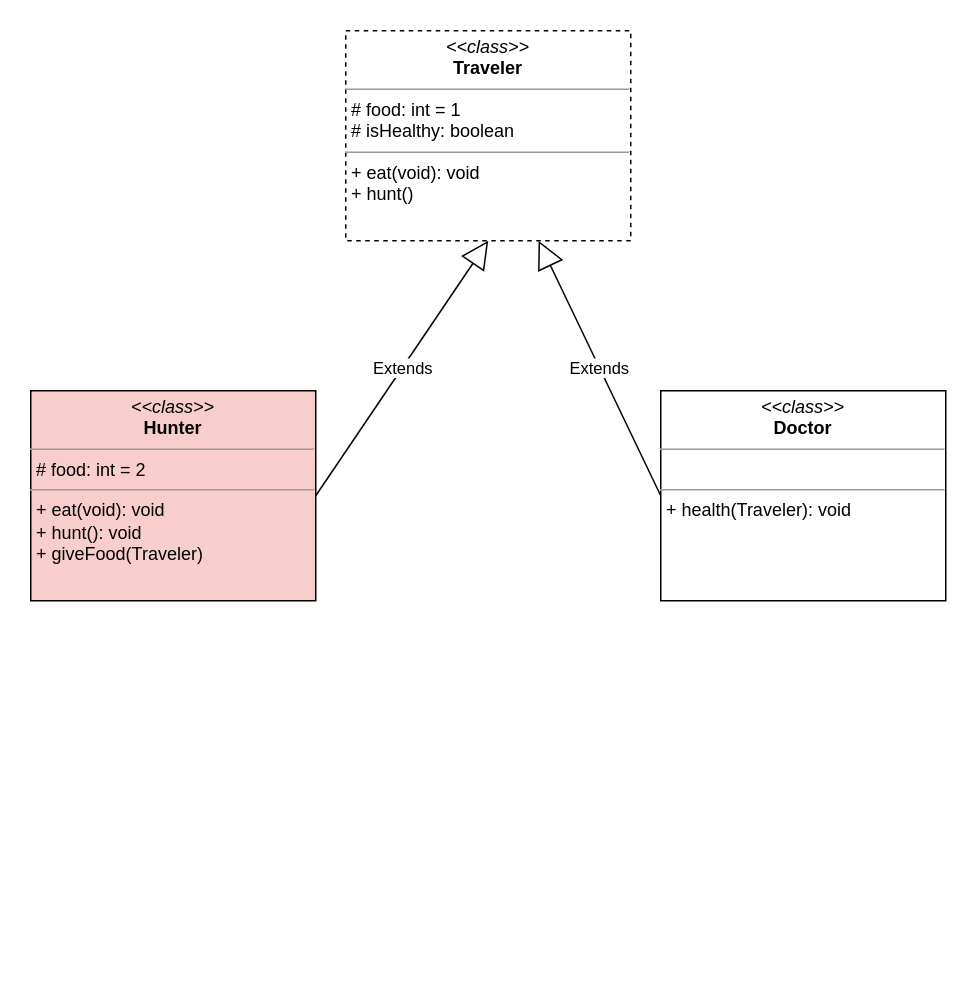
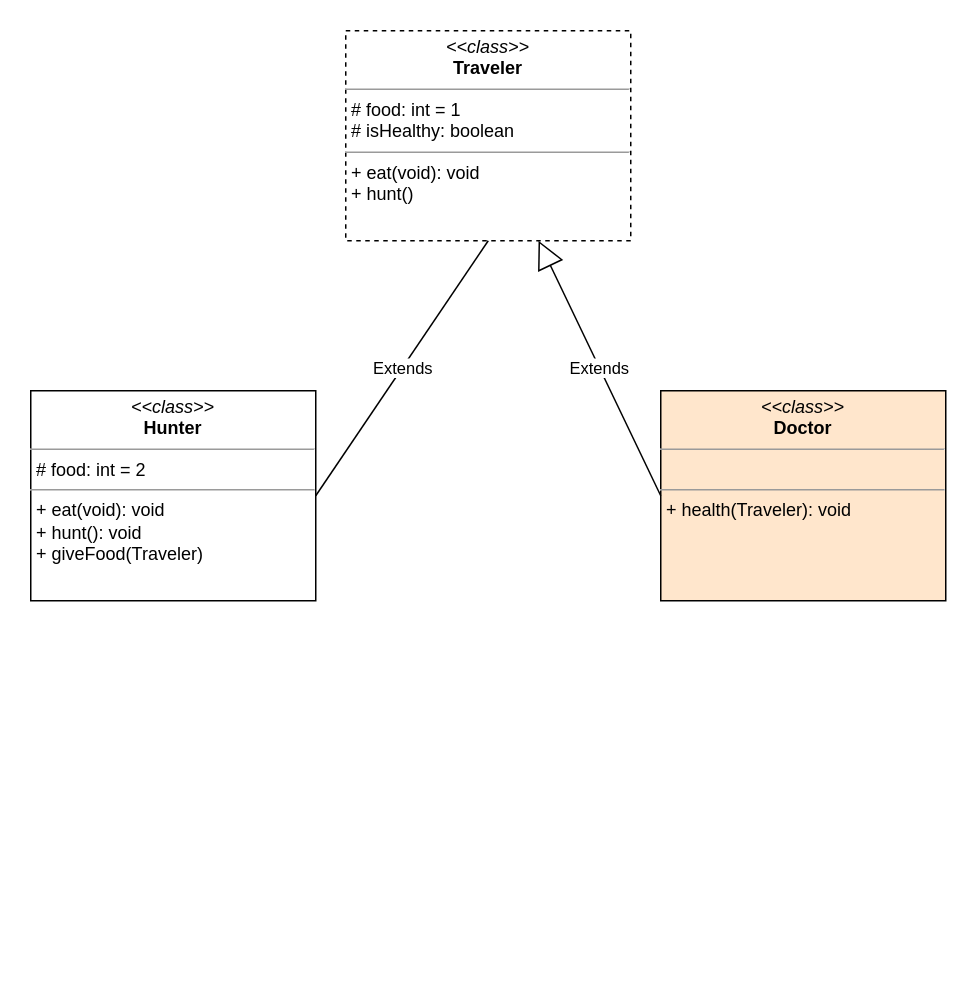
- <mxCell id="5" value="Extends" style="endArrow=block;endSize=16;endFill=0;html=1;rounded=0;exitX=1;exitY=0.5;exitDx=0;exitDy=0;entryX=0.5;entryY=1;entryDx=0;entryDy=0;" parent="1" source="4" target="2" edge="1"><mxGeometry width="160" relative="1" as="geometry"><mxPoint x="220" y="420" as="sourcePoint" /><mxPoint x="380" y="420" as="targetPoint" /></mxGeometry></mxCell>
+ <mxCell id="5" value="Extends" style="endArrow=none;endSize=16;endFill=0;html=1;rounded=0;exitX=1;exitY=0.5;exitDx=0;exitDy=0;entryX=0.5;entryY=1;entryDx=0;entryDy=0;" parent="1" source="4" target="2" edge="1"><mxGeometry width="160" relative="1" as="geometry"><mxPoint x="220" y="420" as="sourcePoint" /><mxPoint x="380" y="420" as="targetPoint" /></mxGeometry></mxCell>
- <mxCell id="4" value="&lt;p style=&quot;margin:0px;margin-top:4px;text-align:center;&quot;&gt;&lt;i&gt;&amp;lt;&amp;lt;class&amp;gt;&amp;gt;&lt;/i&gt;&lt;br&gt;&lt;b&gt;Hunter&lt;/b&gt;&lt;/p&gt;&lt;hr size=&quot;1&quot;&gt;&lt;p style=&quot;margin:0px;margin-left:4px;&quot;&gt;# food: int = 2&lt;br&gt;&lt;/p&gt;&lt;hr size=&quot;1&quot;&gt;&lt;p style=&quot;margin:0px;margin-left:4px;&quot;&gt;+ eat(void): void&lt;br&gt;+ hunt(): void&lt;/p&gt;&lt;p style=&quot;margin:0px;margin-left:4px;&quot;&gt;+ giveFood(Traveler)&lt;/p&gt;" style="verticalAlign=top;align=left;overflow=fill;fontSize=12;fontFamily=Helvetica;html=1;fillColor=#f8cecc;" parent="1" vertex="1"><mxGeometry x="20" y="260" width="190" height="140" as="geometry" /></mxCell>
+ <mxCell id="4" value="&lt;p style=&quot;margin:0px;margin-top:4px;text-align:center;&quot;&gt;&lt;i&gt;&amp;lt;&amp;lt;class&amp;gt;&amp;gt;&lt;/i&gt;&lt;br&gt;&lt;b&gt;Hunter&lt;/b&gt;&lt;/p&gt;&lt;hr size=&quot;1&quot;&gt;&lt;p style=&quot;margin:0px;margin-left:4px;&quot;&gt;# food: int = 2&lt;br&gt;&lt;/p&gt;&lt;hr size=&quot;1&quot;&gt;&lt;p style=&quot;margin:0px;margin-left:4px;&quot;&gt;+ eat(void): void&lt;br&gt;+ hunt(): void&lt;/p&gt;&lt;p style=&quot;margin:0px;margin-left:4px;&quot;&gt;+ giveFood(Traveler)&lt;/p&gt;" style="verticalAlign=top;align=left;overflow=fill;fontSize=12;fontFamily=Helvetica;html=1;" parent="1" vertex="1"><mxGeometry x="20" y="260" width="190" height="140" as="geometry" /></mxCell>
- <mxCell id="3" value="&lt;p style=&quot;margin:0px;margin-top:4px;text-align:center;&quot;&gt;&lt;i&gt;&amp;lt;&amp;lt;class&amp;gt;&amp;gt;&lt;/i&gt;&lt;br&gt;&lt;b&gt;Doctor&lt;/b&gt;&lt;/p&gt;&lt;hr size=&quot;1&quot;&gt;&lt;p style=&quot;margin:0px;margin-left:4px;&quot;&gt;&lt;br&gt;&lt;/p&gt;&lt;hr size=&quot;1&quot;&gt;&lt;p style=&quot;margin:0px;margin-left:4px;&quot;&gt;+ health(Traveler): void&lt;br&gt;&lt;/p&gt;" style="verticalAlign=top;align=left;overflow=fill;fontSize=12;fontFamily=Helvetica;html=1;" parent="1" vertex="1"><mxGeometry x="440" y="260" width="190" height="140" as="geometry" /></mxCell>
+ <mxCell id="3" value="&lt;p style=&quot;margin:0px;margin-top:4px;text-align:center;&quot;&gt;&lt;i&gt;&amp;lt;&amp;lt;class&amp;gt;&amp;gt;&lt;/i&gt;&lt;br&gt;&lt;b&gt;Doctor&lt;/b&gt;&lt;/p&gt;&lt;hr size=&quot;1&quot;&gt;&lt;p style=&quot;margin:0px;margin-left:4px;&quot;&gt;&lt;br&gt;&lt;/p&gt;&lt;hr size=&quot;1&quot;&gt;&lt;p style=&quot;margin:0px;margin-left:4px;&quot;&gt;+ health(Traveler): void&lt;br&gt;&lt;/p&gt;" style="verticalAlign=top;align=left;overflow=fill;fontSize=12;fontFamily=Helvetica;html=1;fillColor=#ffe6cc;" parent="1" vertex="1"><mxGeometry x="440" y="260" width="190" height="140" as="geometry" /></mxCell>
